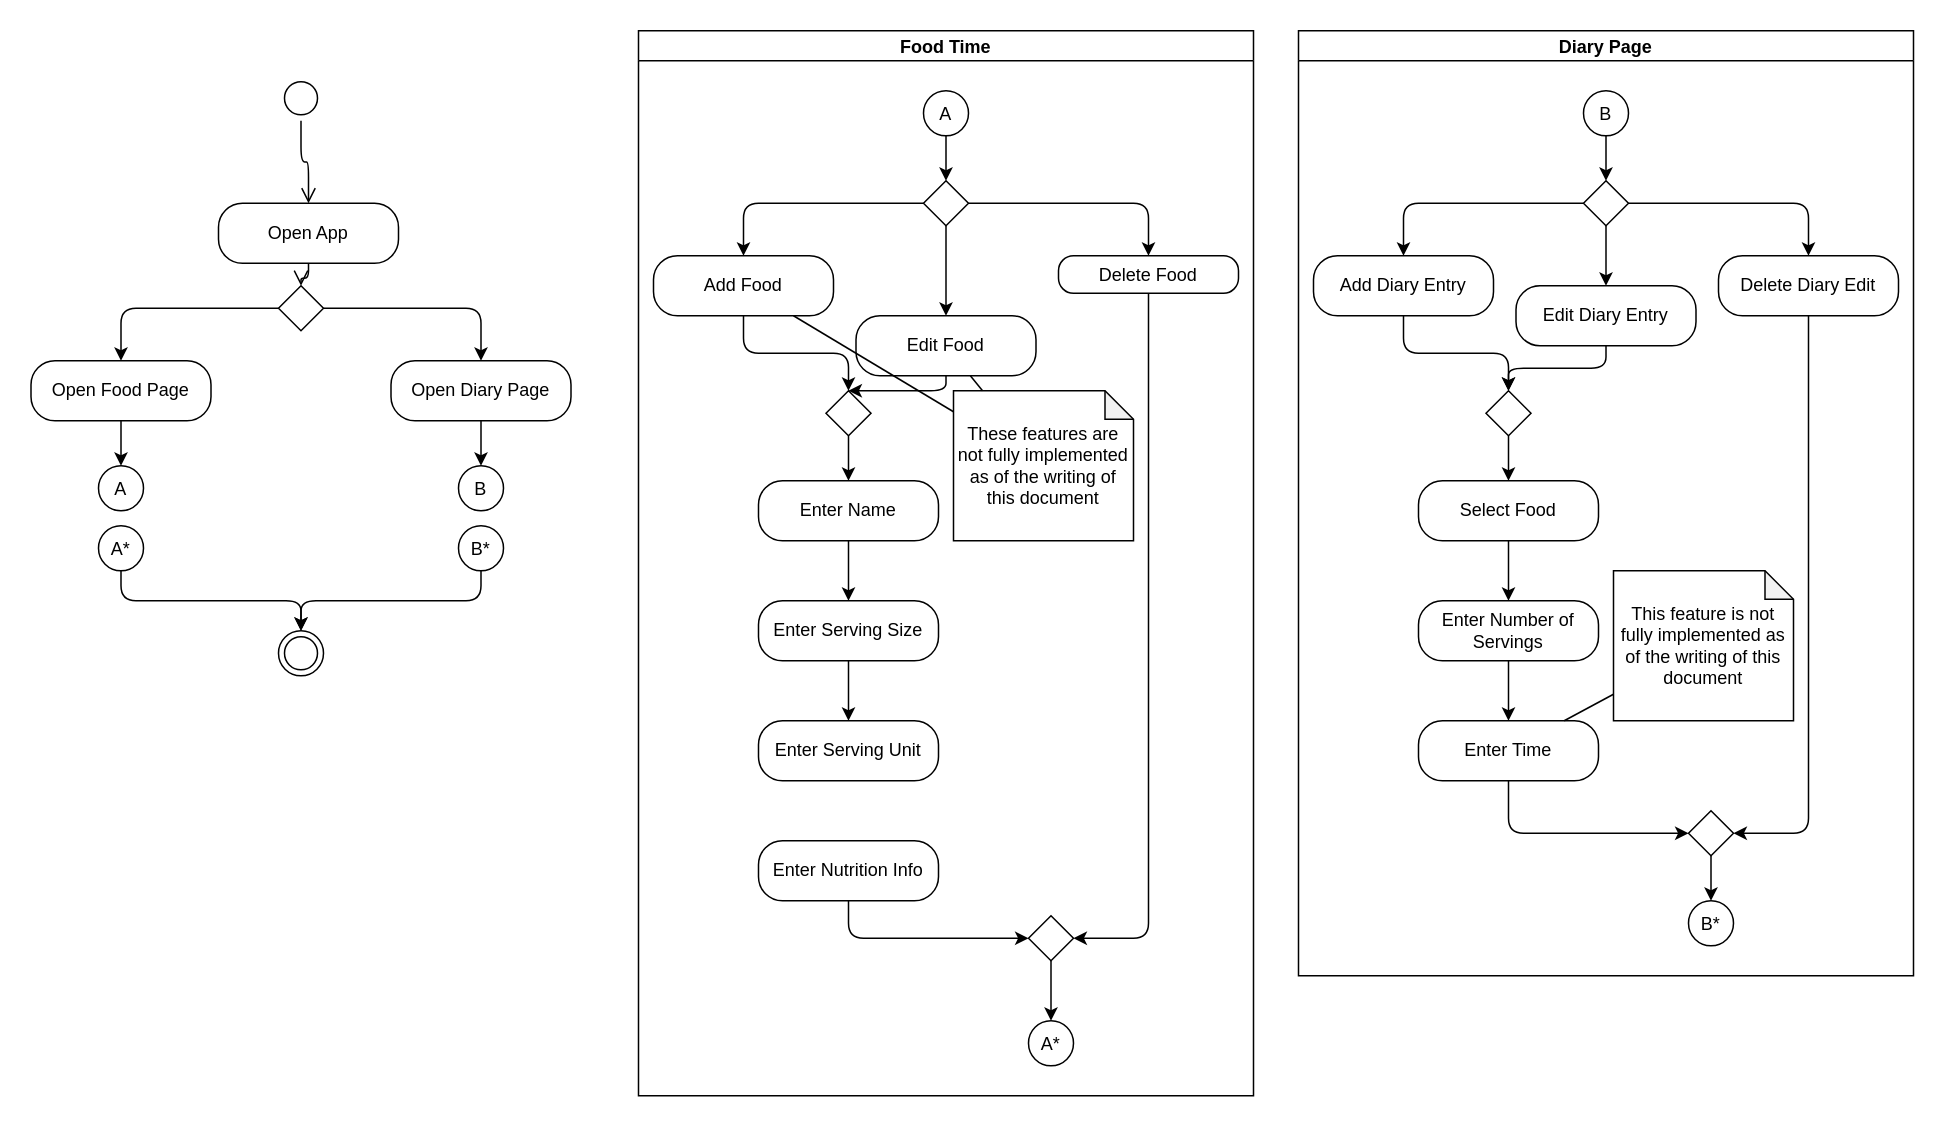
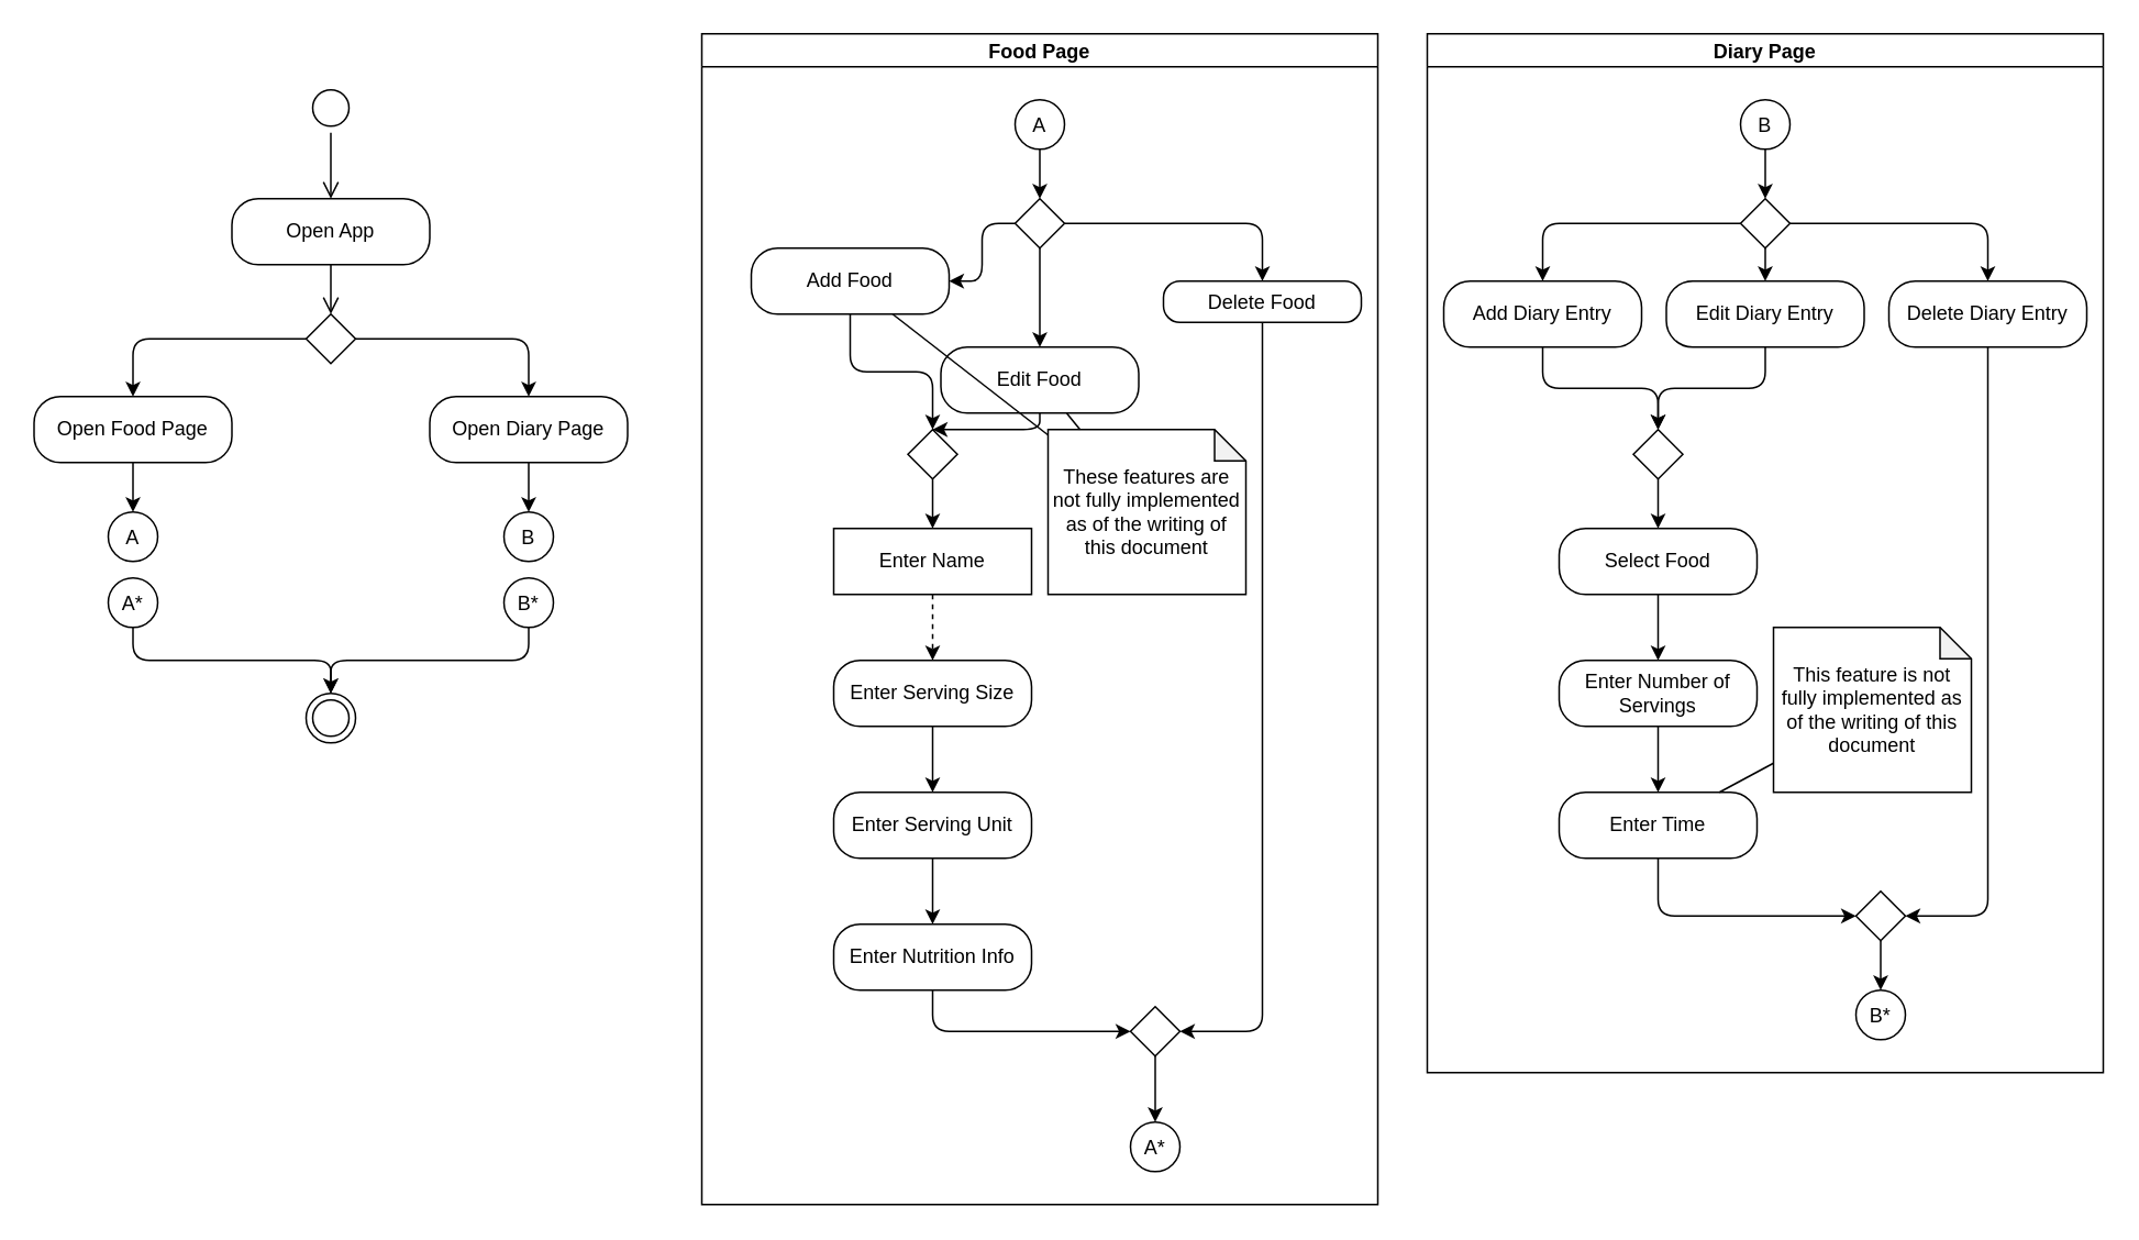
- <mxCell id="10" value="Food Time" style="swimlane;startSize=20;rounded=0;sketch=0;" vertex="1" parent="1"><mxGeometry x="425" y="20" width="410" height="710" as="geometry" /></mxCell>
+ <mxCell id="10" value="Food Page" style="swimlane;startSize=20;rounded=0;sketch=0;" vertex="1" parent="1"><mxGeometry x="425" y="20" width="410" height="710" as="geometry" /></mxCell>
- <mxCell id="4" value="Open App" style="rounded=1;whiteSpace=wrap;html=1;arcSize=40;" vertex="1" parent="1"><mxGeometry x="145" y="135" width="120" height="40" as="geometry" /></mxCell>
+ <mxCell id="4" value="Open App" style="rounded=1;whiteSpace=wrap;html=1;arcSize=40;" vertex="1" parent="1"><mxGeometry x="140" y="120" width="120" height="40" as="geometry" /></mxCell>
- <mxCell id="17" value="Add Food" style="rounded=1;whiteSpace=wrap;html=1;arcSize=40;sketch=0;" vertex="1" parent="10"><mxGeometry x="10" y="150" width="120" height="40" as="geometry" /></mxCell>
+ <mxCell id="17" value="Add Food" style="rounded=1;whiteSpace=wrap;html=1;arcSize=40;sketch=0;" vertex="1" parent="10"><mxGeometry x="30" y="130" width="120" height="40" as="geometry" /></mxCell>
- <mxCell id="60" value="Delete Diary Edit" style="rounded=1;whiteSpace=wrap;html=1;arcSize=40;sketch=0;" vertex="1" parent="49"><mxGeometry x="280" y="150" width="120" height="40" as="geometry" /></mxCell>
+ <mxCell id="60" value="Delete Diary Entry" style="rounded=1;whiteSpace=wrap;html=1;arcSize=40;sketch=0;" vertex="1" parent="49"><mxGeometry x="280" y="150" width="120" height="40" as="geometry" /></mxCell>
- <mxCell id="58" value="Edit Diary Entry" style="rounded=1;whiteSpace=wrap;html=1;arcSize=40;sketch=0;" vertex="1" parent="49"><mxGeometry x="145" y="170" width="120" height="40" as="geometry" /></mxCell>
+ <mxCell id="58" value="Edit Diary Entry" style="rounded=1;whiteSpace=wrap;html=1;arcSize=40;sketch=0;" vertex="1" parent="49"><mxGeometry x="145" y="150" width="120" height="40" as="geometry" /></mxCell>
- <mxCell id="23" value="Enter Name" style="rounded=1;whiteSpace=wrap;html=1;arcSize=40;sketch=0;" vertex="1" parent="10"><mxGeometry x="80" y="300" width="120" height="40" as="geometry" /></mxCell>
+ <mxCell id="23" value="Enter Name" style="whiteSpace=wrap;html=1;arcSize=40;sketch=0;rounded=0;" vertex="1" parent="10"><mxGeometry x="80" y="300" width="120" height="40" as="geometry" /></mxCell>
- <mxCell id="24" value="" style="edgeStyle=orthogonalEdgeStyle;html=1;verticalAlign=middle;endArrow=classic;sketch=0;" edge="1" parent="10" source="23" target="27"><mxGeometry relative="1" as="geometry"><mxPoint x="140" y="380" as="targetPoint" /></mxGeometry></mxCell>
+ <mxCell id="24" value="" style="edgeStyle=orthogonalEdgeStyle;html=1;verticalAlign=middle;endArrow=classic;sketch=0;dashed=1;" edge="1" parent="10" source="23" target="27"><mxGeometry relative="1" as="geometry"><mxPoint x="140" y="380" as="targetPoint" /></mxGeometry></mxCell>
+ <mxCell id="30" value="" style="edgeStyle=orthogonalEdgeStyle;html=1;verticalAlign=middle;endArrow=classic;sketch=0;" edge="1" parent="10" source="29" target="31"><mxGeometry relative="1" as="geometry"><mxPoint x="140" y="540" as="targetPoint" /></mxGeometry></mxCell>
